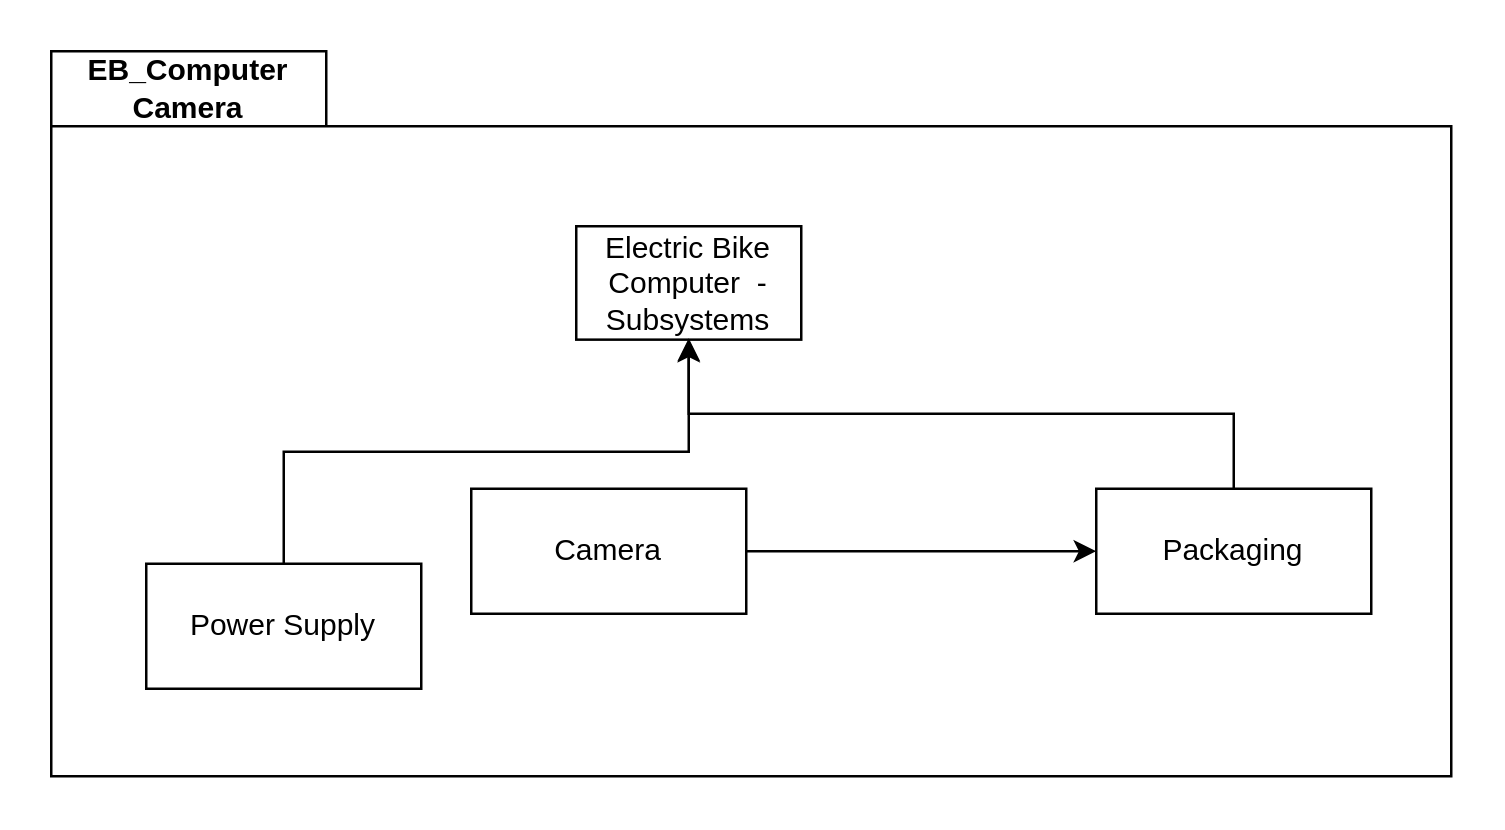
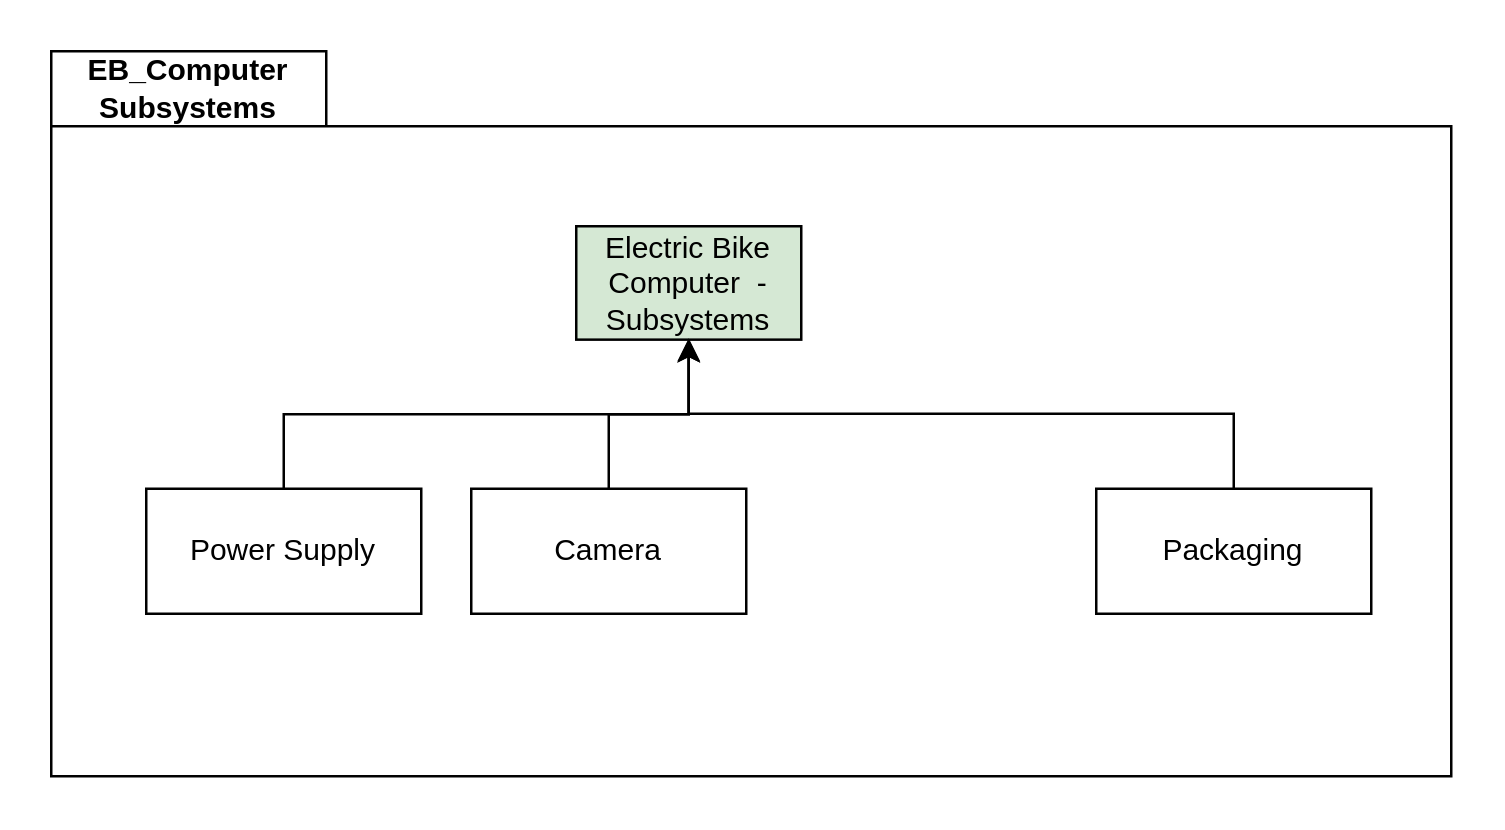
- <mxCell id="2" value="EB_Computer Camera" style="shape=folder;fontStyle=1;tabWidth=110;tabHeight=30;tabPosition=left;html=1;boundedLbl=1;labelInHeader=1;container=1;collapsible=0;whiteSpace=wrap;movable=0;resizable=0;rotatable=0;deletable=0;editable=0;locked=1;connectable=0;" parent="1" vertex="1"><mxGeometry x="20" y="20" width="560" height="290" as="geometry" /></mxCell>
+ <mxCell id="2" value="EB_Computer Subsystems" style="shape=folder;fontStyle=1;tabWidth=110;tabHeight=30;tabPosition=left;html=1;boundedLbl=1;labelInHeader=1;container=1;collapsible=0;whiteSpace=wrap;movable=0;resizable=0;rotatable=0;deletable=0;editable=0;locked=1;connectable=0;" parent="1" vertex="1"><mxGeometry x="20" y="20" width="560" height="290" as="geometry" /></mxCell>
- <mxCell id="4" value="Electric Bike Computer&amp;nbsp; - Subsystems" style="html=1;whiteSpace=wrap;" parent="2" vertex="1"><mxGeometry x="210" y="70" width="90" height="45.36" as="geometry" /></mxCell>
+ <mxCell id="4" value="Electric Bike Computer&amp;nbsp; - Subsystems" style="html=1;whiteSpace=wrap;fillColor=#d5e8d4;" parent="2" vertex="1"><mxGeometry x="210" y="70" width="90" height="45.36" as="geometry" /></mxCell>
- <mxCell id="5" style="edgeStyle=orthogonalEdgeStyle;rounded=0;orthogonalLoop=1;jettySize=auto;html=1;" edge="1" parent="1" source="6" target="9"><mxGeometry relative="1" as="geometry" /></mxCell>
+ <mxCell id="5" style="edgeStyle=orthogonalEdgeStyle;rounded=0;orthogonalLoop=1;jettySize=auto;html=1;entryX=0.5;entryY=1;entryDx=0;entryDy=0;" edge="1" parent="1" source="6" target="4"><mxGeometry relative="1" as="geometry" /></mxCell>
- <mxCell id="8" value="Power Supply" style="html=1;whiteSpace=wrap;" parent="1" vertex="1"><mxGeometry x="58" y="225" width="110" height="50" as="geometry" /></mxCell>
+ <mxCell id="8" value="Power Supply" style="html=1;whiteSpace=wrap;" parent="1" vertex="1"><mxGeometry x="58" y="195" width="110" height="50" as="geometry" /></mxCell>
